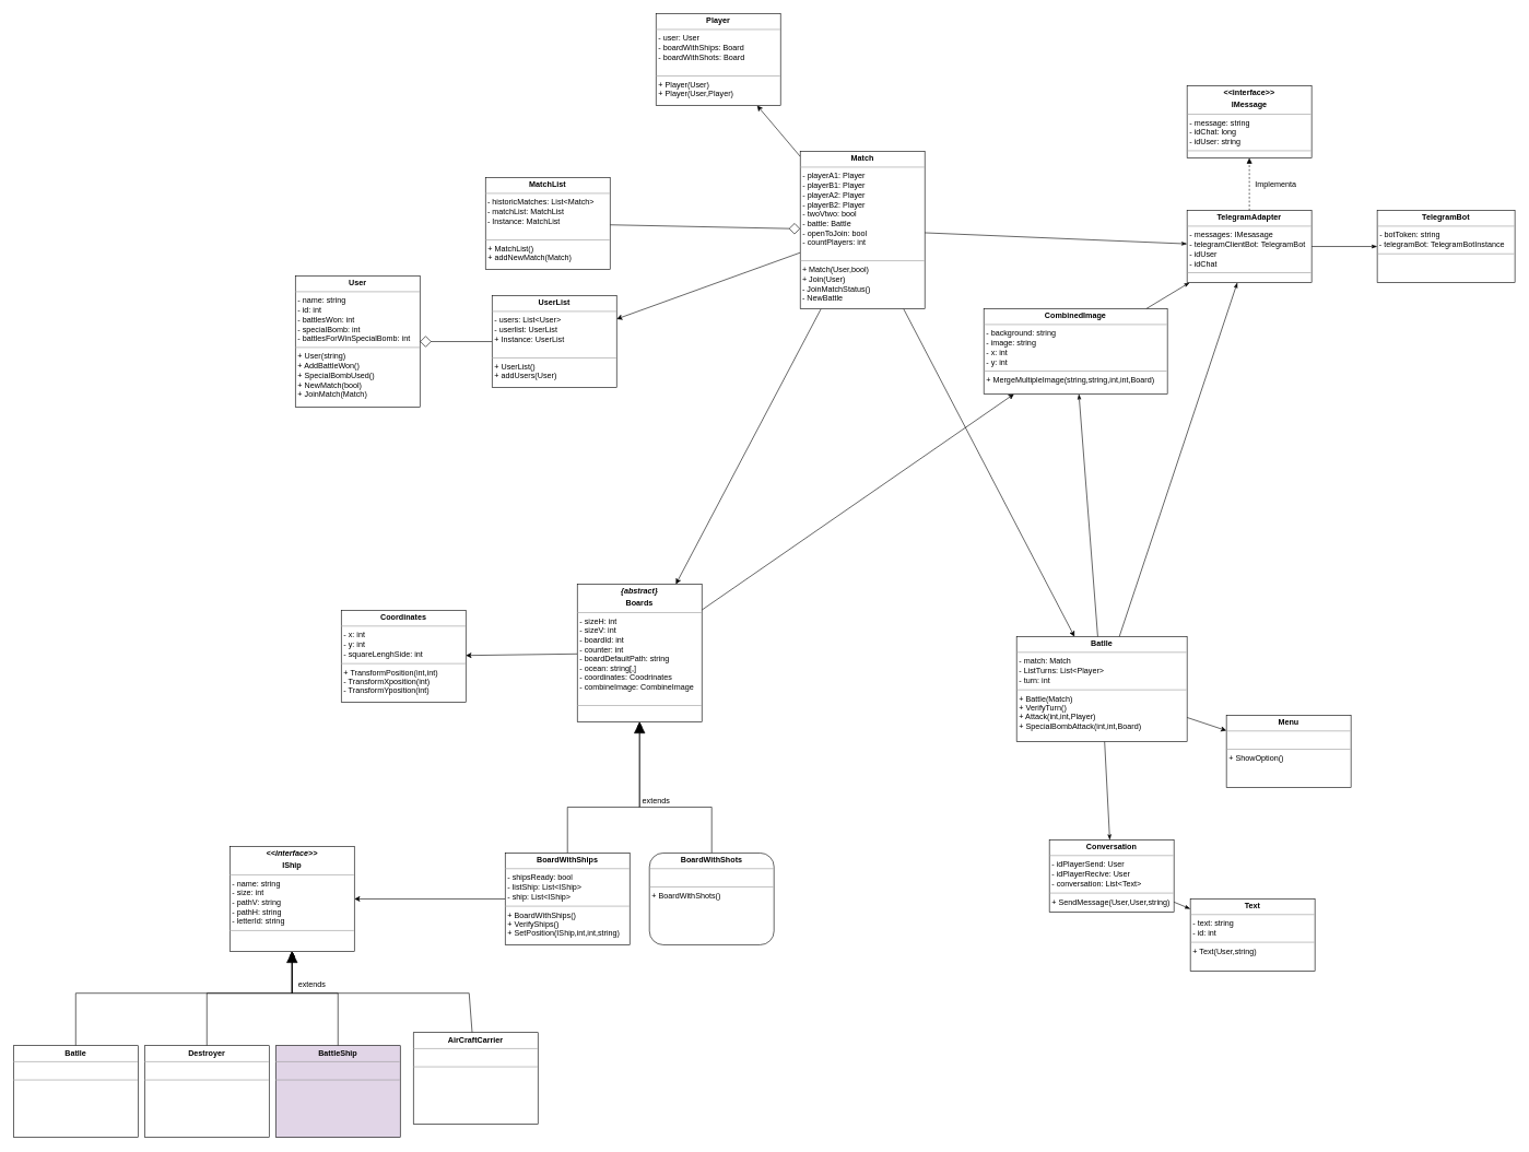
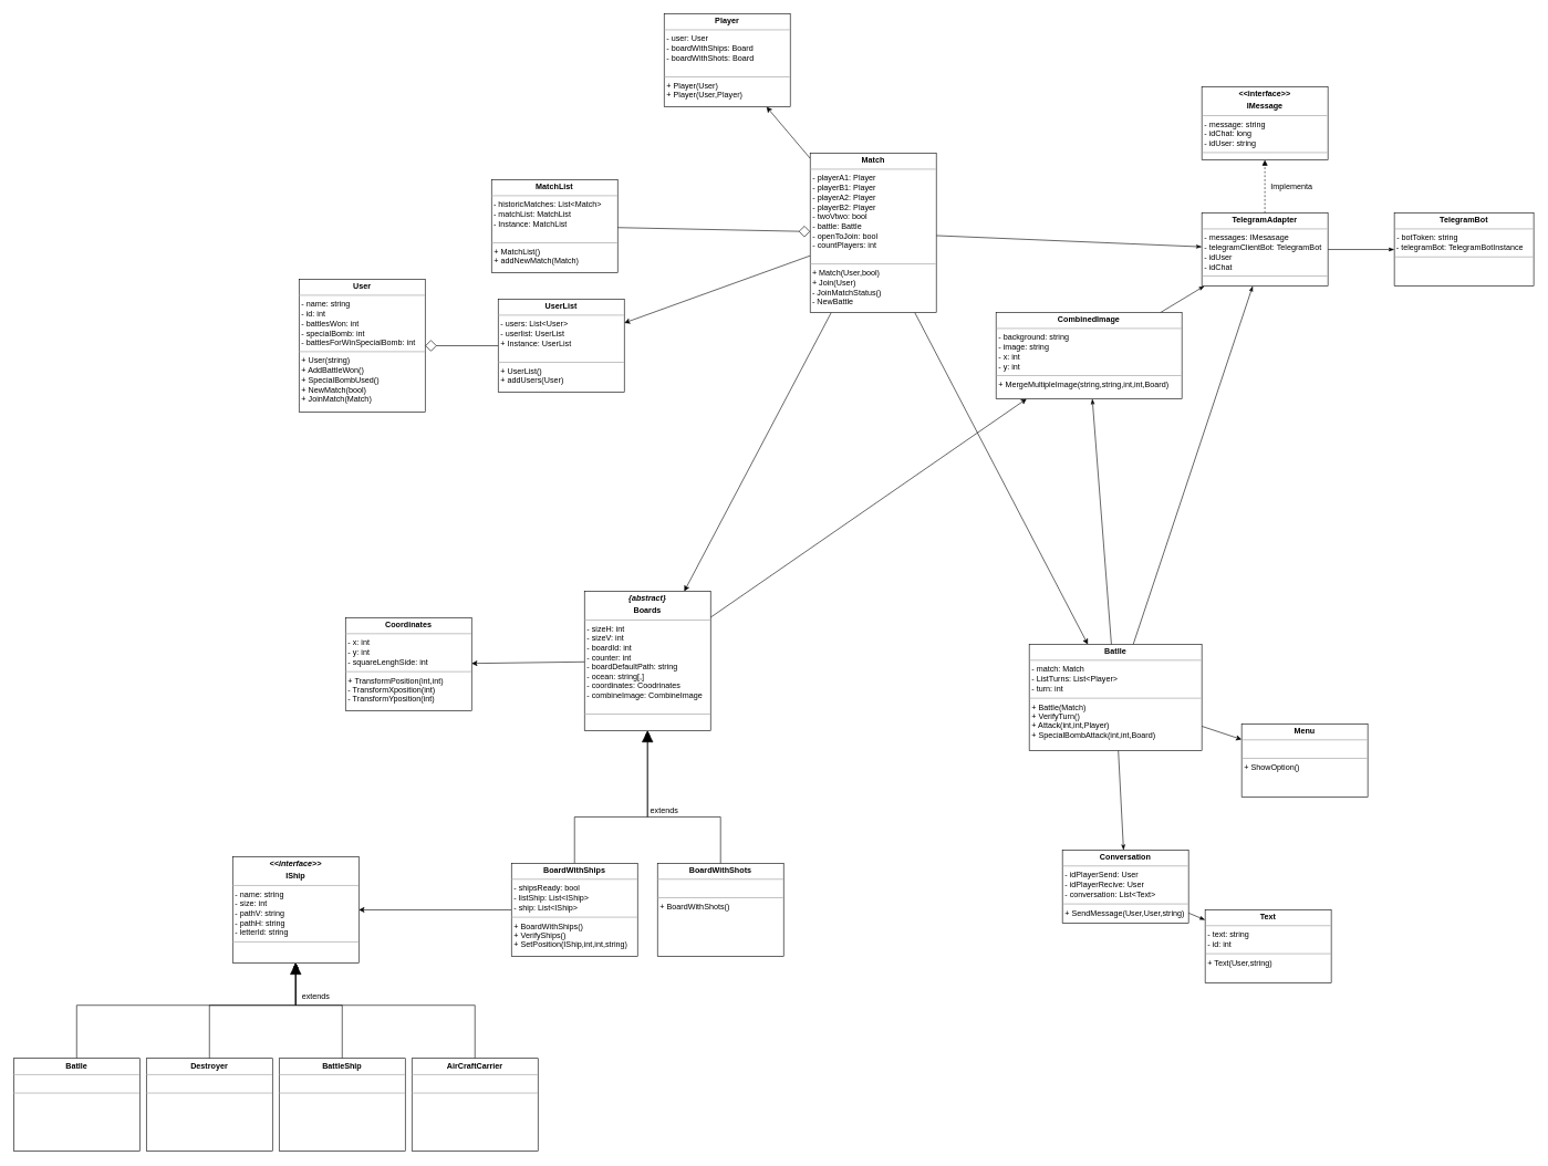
- <mxCell id="10" value="&lt;p style=&quot;margin: 0px ; margin-top: 4px ; text-align: center&quot;&gt;&lt;b&gt;BoardWithShots&lt;/b&gt;&lt;/p&gt;&lt;hr size=&quot;1&quot;&gt;&lt;p style=&quot;margin: 0px ; margin-left: 4px&quot;&gt;&lt;br&gt;&lt;/p&gt;&lt;hr size=&quot;1&quot;&gt;&lt;p style=&quot;margin: 0px ; margin-left: 4px&quot;&gt;+ BoardWithShots()&lt;/p&gt;" style="verticalAlign=top;align=left;overflow=fill;fontSize=12;fontFamily=Helvetica;html=1;shadow=0;comic=0;labelBackgroundColor=none;strokeWidth=1;rounded=1;" parent="1" vertex="1"><mxGeometry x="990" y="1300" width="190" height="140" as="geometry" /></mxCell>
+ <mxCell id="10" value="&lt;p style=&quot;margin: 0px ; margin-top: 4px ; text-align: center&quot;&gt;&lt;b&gt;BoardWithShots&lt;/b&gt;&lt;/p&gt;&lt;hr size=&quot;1&quot;&gt;&lt;p style=&quot;margin: 0px ; margin-left: 4px&quot;&gt;&lt;br&gt;&lt;/p&gt;&lt;hr size=&quot;1&quot;&gt;&lt;p style=&quot;margin: 0px ; margin-left: 4px&quot;&gt;+ BoardWithShots()&lt;/p&gt;" style="verticalAlign=top;align=left;overflow=fill;fontSize=12;fontFamily=Helvetica;html=1;rounded=0;shadow=0;comic=0;labelBackgroundColor=none;strokeWidth=1" parent="1" vertex="1"><mxGeometry x="990" y="1300" width="190" height="140" as="geometry" /></mxCell>
- <mxCell id="20" value="&lt;p style=&quot;margin: 0px ; margin-top: 4px ; text-align: center&quot;&gt;&lt;b&gt;AirCraftCarrier&lt;/b&gt;&lt;/p&gt;&lt;hr size=&quot;1&quot;&gt;&lt;p style=&quot;margin: 0px ; margin-left: 4px&quot;&gt;&lt;br&gt;&lt;/p&gt;&lt;hr size=&quot;1&quot;&gt;&lt;p style=&quot;margin: 0px ; margin-left: 4px&quot;&gt;&lt;br&gt;&lt;/p&gt;" style="verticalAlign=top;align=left;overflow=fill;fontSize=12;fontFamily=Helvetica;html=1;rounded=0;shadow=0;comic=0;labelBackgroundColor=none;strokeWidth=1" parent="1" vertex="1"><mxGeometry x="630" y="1573.77" width="190" height="140" as="geometry" /></mxCell>
+ <mxCell id="20" value="&lt;p style=&quot;margin: 0px ; margin-top: 4px ; text-align: center&quot;&gt;&lt;b&gt;AirCraftCarrier&lt;/b&gt;&lt;/p&gt;&lt;hr size=&quot;1&quot;&gt;&lt;p style=&quot;margin: 0px ; margin-left: 4px&quot;&gt;&lt;br&gt;&lt;/p&gt;&lt;hr size=&quot;1&quot;&gt;&lt;p style=&quot;margin: 0px ; margin-left: 4px&quot;&gt;&lt;br&gt;&lt;/p&gt;" style="verticalAlign=top;align=left;overflow=fill;fontSize=12;fontFamily=Helvetica;html=1;rounded=0;shadow=0;comic=0;labelBackgroundColor=none;strokeWidth=1" parent="1" vertex="1"><mxGeometry x="620" y="1593.77" width="190" height="140" as="geometry" /></mxCell>
- <mxCell id="26" value="&lt;p style=&quot;margin: 0px ; margin-top: 4px ; text-align: center&quot;&gt;&lt;b&gt;BattleShip&lt;/b&gt;&lt;/p&gt;&lt;hr size=&quot;1&quot;&gt;&lt;p style=&quot;margin: 0px ; margin-left: 4px&quot;&gt;&lt;br&gt;&lt;/p&gt;&lt;hr size=&quot;1&quot;&gt;&lt;p style=&quot;margin: 0px ; margin-left: 4px&quot;&gt;&lt;br&gt;&lt;/p&gt;" style="verticalAlign=top;align=left;overflow=fill;fontSize=12;fontFamily=Helvetica;html=1;rounded=0;shadow=0;comic=0;labelBackgroundColor=none;strokeWidth=1;fillColor=#e1d5e7;" parent="1" vertex="1"><mxGeometry x="420" y="1593.77" width="190" height="140" as="geometry" /></mxCell>
+ <mxCell id="26" value="&lt;p style=&quot;margin: 0px ; margin-top: 4px ; text-align: center&quot;&gt;&lt;b&gt;BattleShip&lt;/b&gt;&lt;/p&gt;&lt;hr size=&quot;1&quot;&gt;&lt;p style=&quot;margin: 0px ; margin-left: 4px&quot;&gt;&lt;br&gt;&lt;/p&gt;&lt;hr size=&quot;1&quot;&gt;&lt;p style=&quot;margin: 0px ; margin-left: 4px&quot;&gt;&lt;br&gt;&lt;/p&gt;" style="verticalAlign=top;align=left;overflow=fill;fontSize=12;fontFamily=Helvetica;html=1;rounded=0;shadow=0;comic=0;labelBackgroundColor=none;strokeWidth=1" parent="1" vertex="1"><mxGeometry x="420" y="1593.77" width="190" height="140" as="geometry" /></mxCell>
